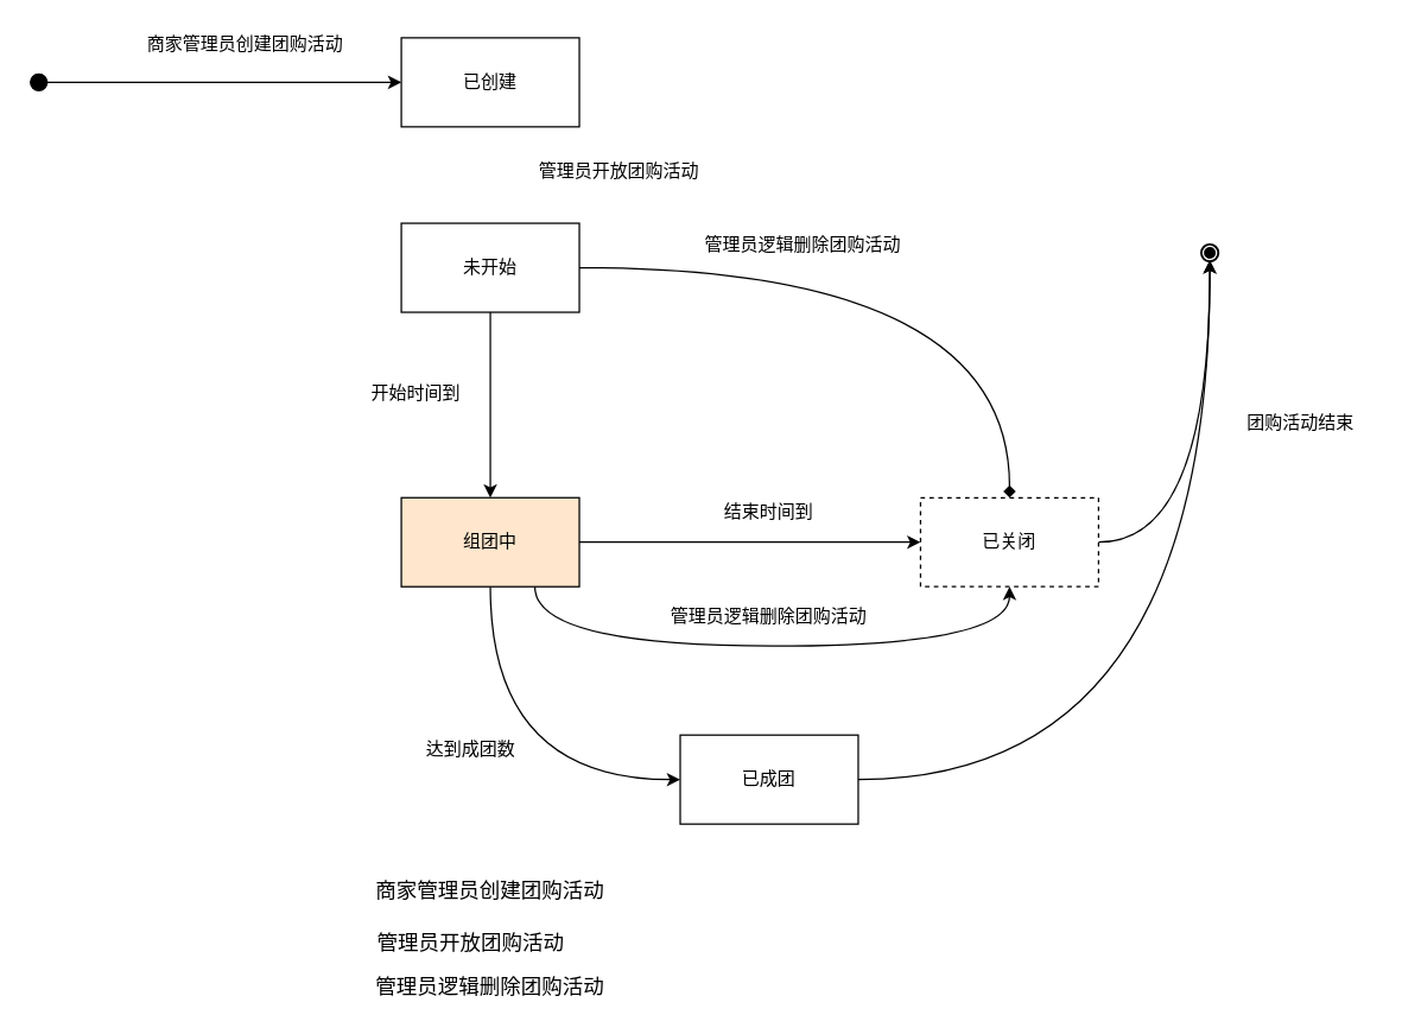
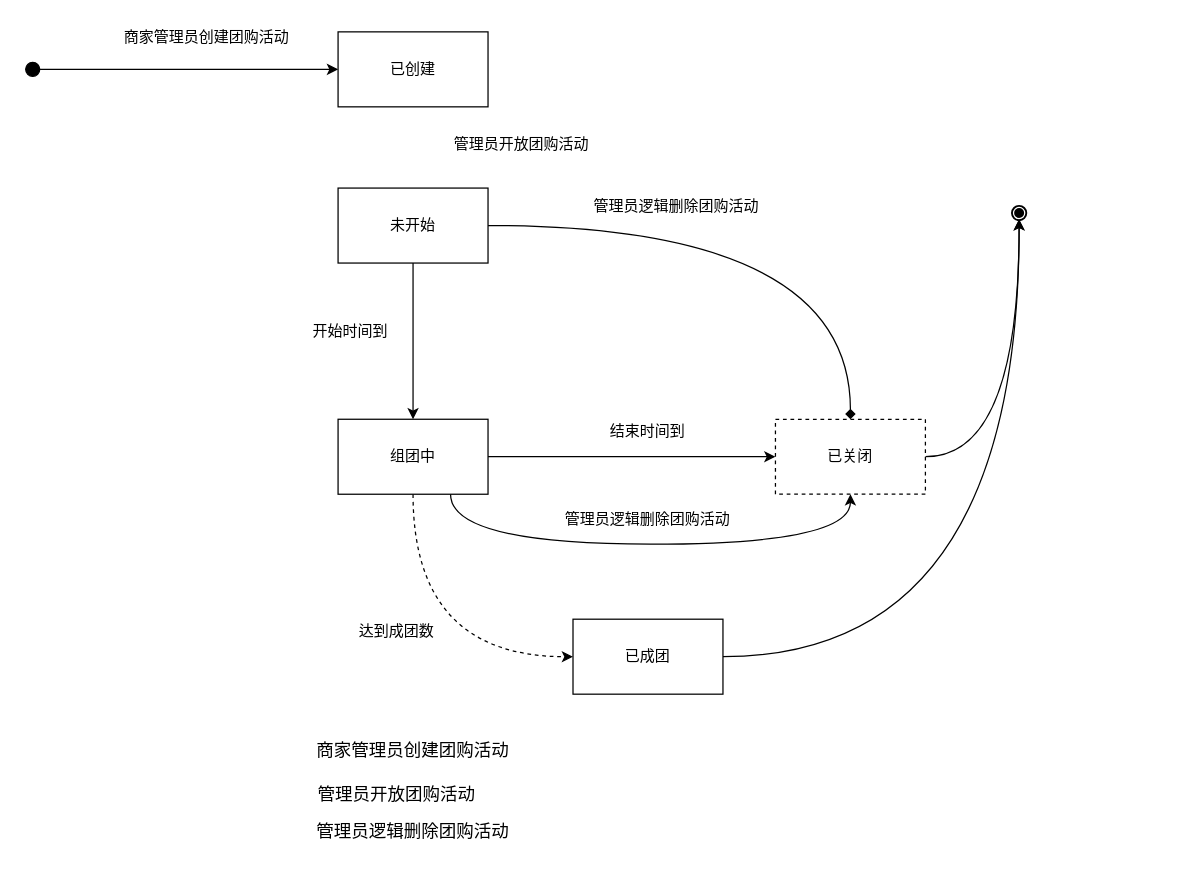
- <mxCell id="18" value="团购活动结束" style="text;html=1;strokeColor=none;fillColor=none;align=center;verticalAlign=middle;whiteSpace=wrap;rounded=0;shadow=0;" parent="1" vertex="1"><mxGeometry x="830" y="275" width="93" height="20" as="geometry" /></mxCell>
- <mxCell id="14" value="组团中" style="rounded=0;whiteSpace=wrap;html=1;shadow=0;fillColor=#ffe6cc;" parent="1" vertex="1"><mxGeometry x="270" y="335" width="120" height="60" as="geometry" /></mxCell>
+ <mxCell id="14" value="组团中" style="rounded=0;whiteSpace=wrap;html=1;shadow=0;fillColor=#FFFFFF;" parent="1" vertex="1"><mxGeometry x="270" y="335" width="120" height="60" as="geometry" /></mxCell>
- <mxCell id="13" style="edgeStyle=orthogonalEdgeStyle;curved=1;rounded=0;orthogonalLoop=1;jettySize=auto;html=1;" parent="1" source="14" target="26" edge="1"><mxGeometry relative="1" as="geometry"><Array as="points"><mxPoint x="330" y="525" /></Array></mxGeometry></mxCell>
+ <mxCell id="13" style="edgeStyle=orthogonalEdgeStyle;curved=1;rounded=0;orthogonalLoop=1;jettySize=auto;html=1;dashed=1;" parent="1" source="14" target="26" edge="1"><mxGeometry relative="1" as="geometry"><Array as="points"><mxPoint x="330" y="525" /></Array></mxGeometry></mxCell>
